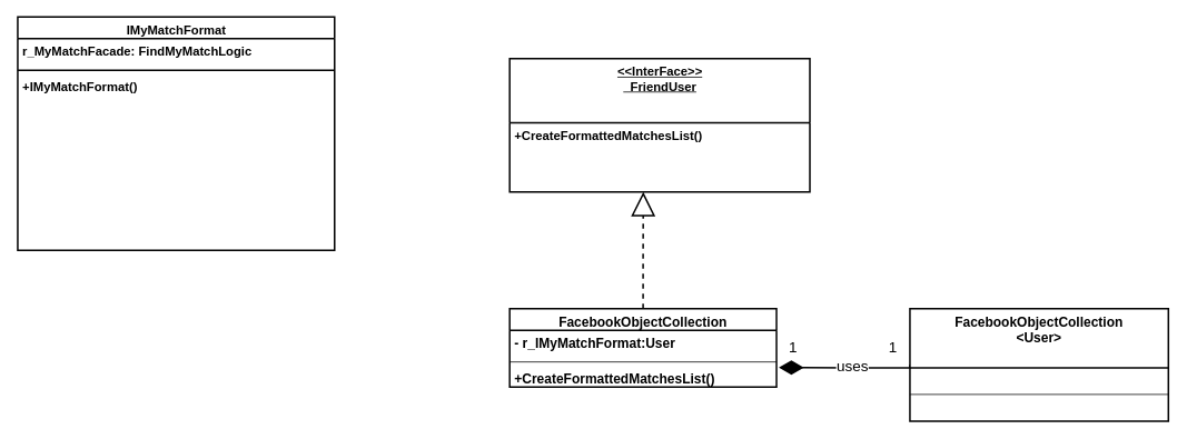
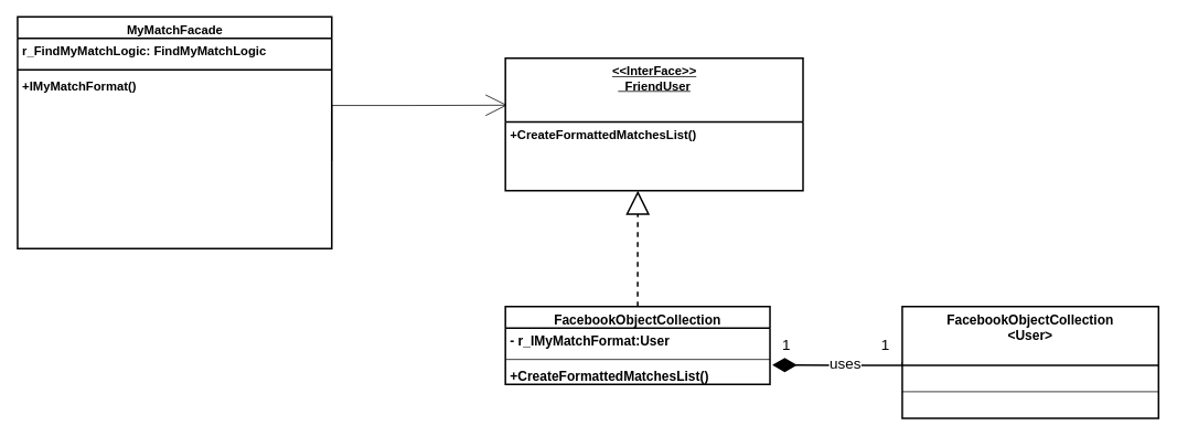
- <mxCell id="13" value="IMyMatchFormat" style="swimlane;fontStyle=1;align=center;verticalAlign=top;childLayout=stackLayout;horizontal=1;startSize=26;horizontalStack=0;resizeParent=1;resizeParentMax=0;resizeLast=0;collapsible=1;marginBottom=0;fontSize=15;labelBorderColor=none;html=1;strokeWidth=2;" vertex="1" parent="1"><mxGeometry x="20" y="20" width="380" height="280" as="geometry" /></mxCell>
+ <mxCell id="13" value="MyMatchFacade" style="swimlane;fontStyle=1;align=center;verticalAlign=top;childLayout=stackLayout;horizontal=1;startSize=26;horizontalStack=0;resizeParent=1;resizeParentMax=0;resizeLast=0;collapsible=1;marginBottom=0;fontSize=15;labelBorderColor=none;html=1;strokeWidth=2;" vertex="1" parent="1"><mxGeometry x="20" y="20" width="380" height="280" as="geometry" /></mxCell>
- <mxCell id="14" value="r_MyMatchFacade: FindMyMatchLogic" style="text;strokeColor=none;fillColor=none;align=left;verticalAlign=top;spacingLeft=4;spacingRight=4;overflow=hidden;rotatable=0;points=[[0,0.5],[1,0.5]];portConstraint=eastwest;fontSize=15;labelBorderColor=none;html=1;fontStyle=1;strokeWidth=2;" vertex="1" parent="13"><mxGeometry y="26" width="380" height="34" as="geometry" /></mxCell>
+ <mxCell id="14" value="r_FindMyMatchLogic: FindMyMatchLogic" style="text;strokeColor=none;fillColor=none;align=left;verticalAlign=top;spacingLeft=4;spacingRight=4;overflow=hidden;rotatable=0;points=[[0,0.5],[1,0.5]];portConstraint=eastwest;fontSize=15;labelBorderColor=none;html=1;fontStyle=1;strokeWidth=2;" vertex="1" parent="13"><mxGeometry y="26" width="380" height="34" as="geometry" /></mxCell>
+ <mxCell id="17" style="edgeStyle=orthogonalEdgeStyle;rounded=0;orthogonalLoop=1;jettySize=auto;html=1;exitX=1;exitY=0.5;exitDx=0;exitDy=0;entryX=0.006;entryY=0.354;entryDx=0;entryDy=0;entryPerimeter=0;endArrow=open;endFill=0;strokeWidth=1;endSize=24;" edge="1" parent="1" source="16" target="2"><mxGeometry relative="1" as="geometry"><Array as="points"><mxPoint x="400" y="127" /><mxPoint x="495" y="127" /></Array></mxGeometry></mxCell>
